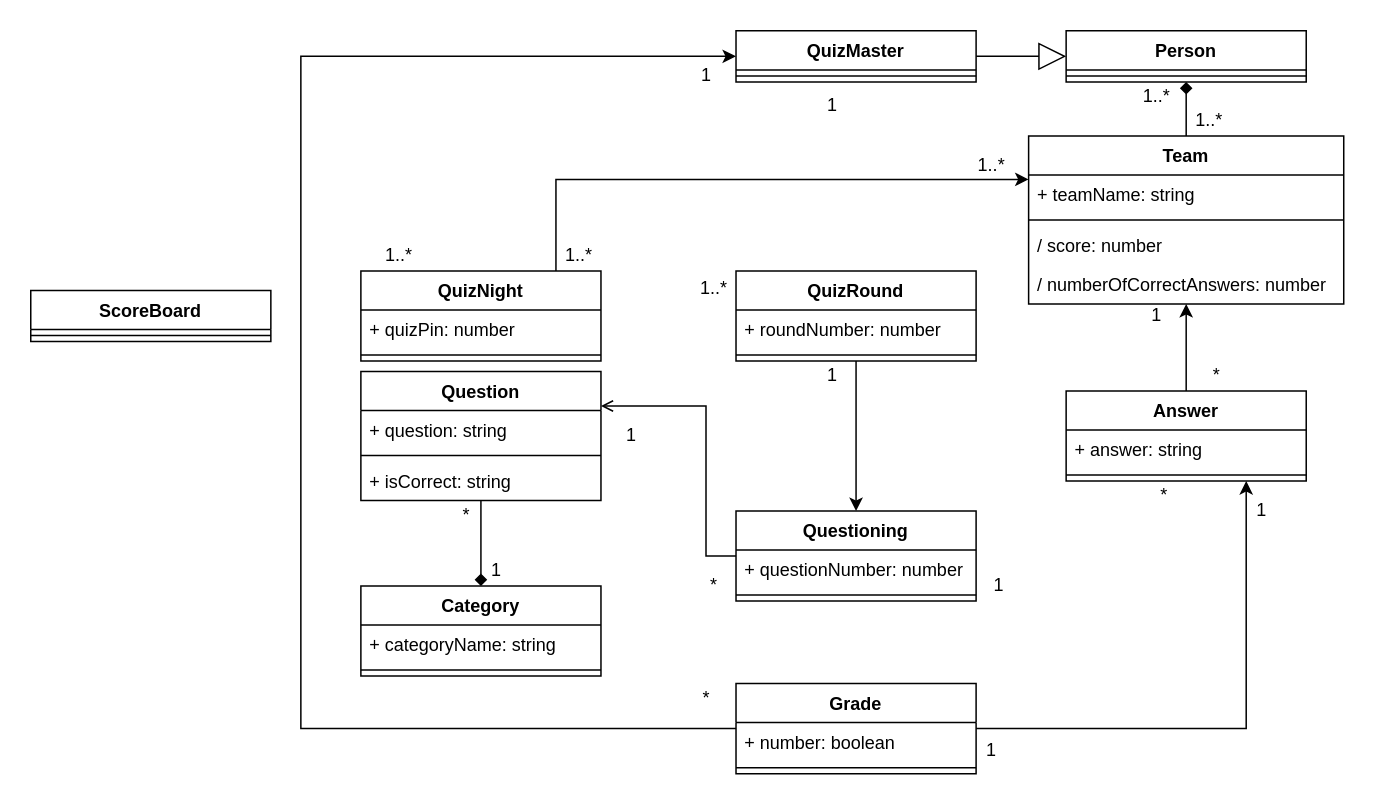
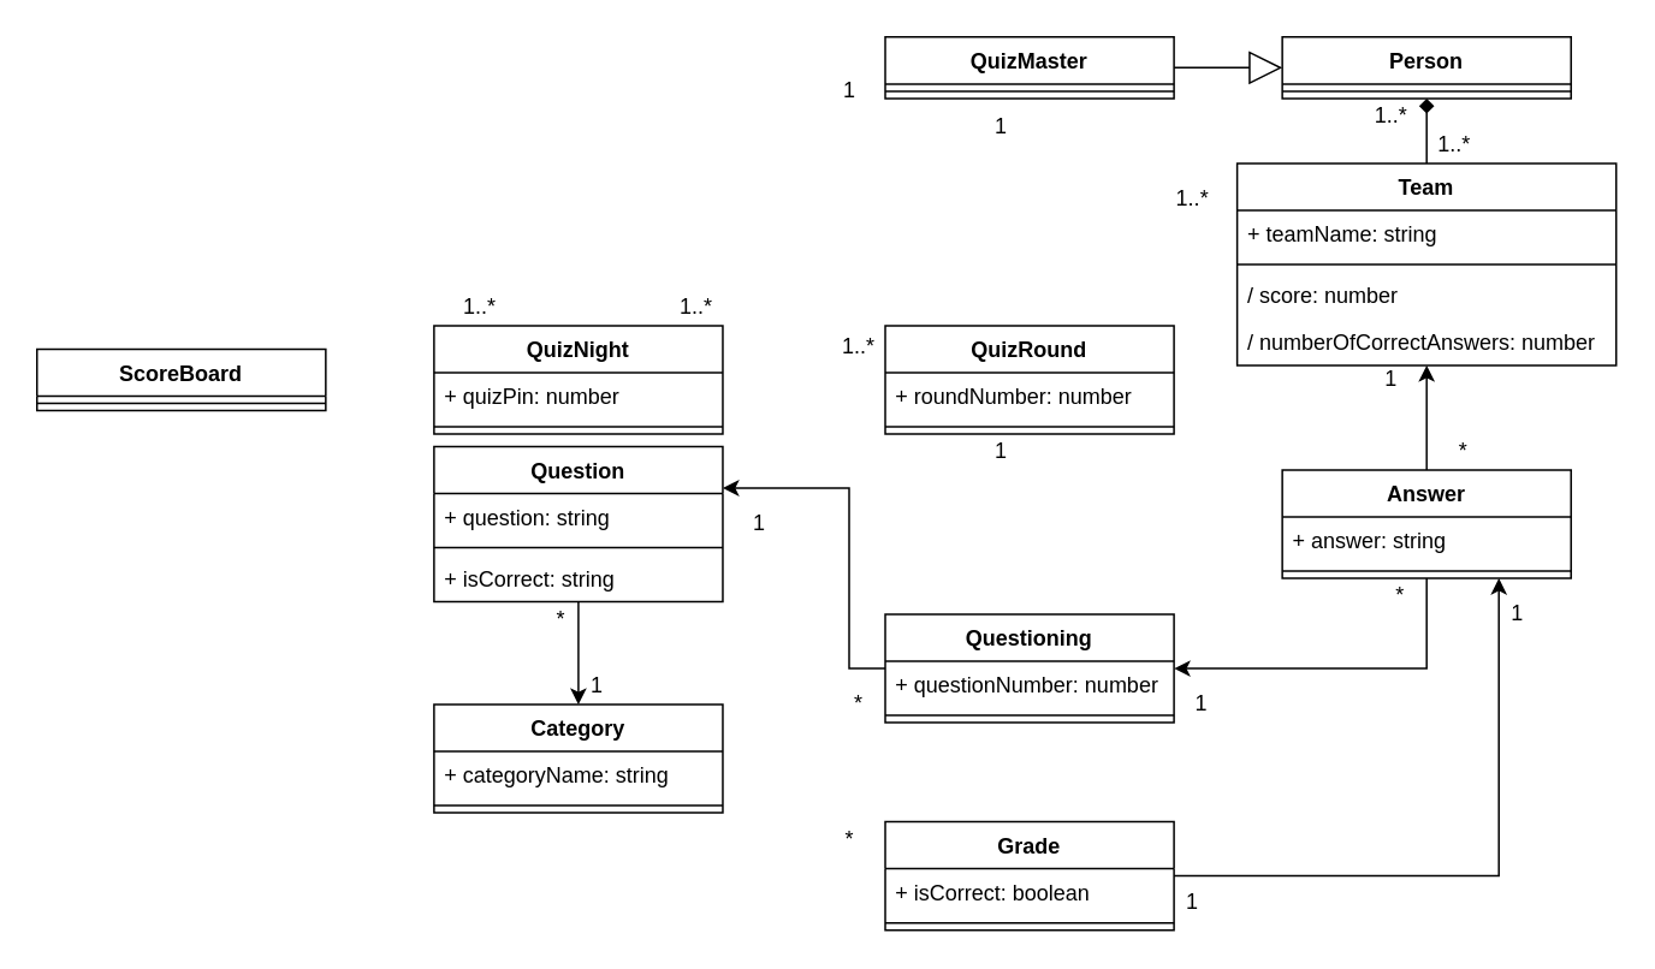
- <mxCell id="4" style="edgeStyle=orthogonalEdgeStyle;rounded=0;orthogonalLoop=1;jettySize=auto;html=1;entryX=0;entryY=0.115;entryDx=0;entryDy=0;entryPerimeter=0;" edge="1" parent="1" source="5" target="31"><mxGeometry relative="1" as="geometry"><Array as="points"><mxPoint x="370" y="119" /></Array></mxGeometry></mxCell>
- <mxCell id="20" style="edgeStyle=orthogonalEdgeStyle;rounded=0;orthogonalLoop=1;jettySize=auto;html=1;" edge="1" parent="1" source="22" target="28"><mxGeometry relative="1" as="geometry"><Array as="points"><mxPoint x="200" y="485" /><mxPoint x="200" y="37" /></Array></mxGeometry></mxCell>
- <mxCell id="16" style="edgeStyle=orthogonalEdgeStyle;rounded=0;orthogonalLoop=1;jettySize=auto;html=1;endArrow=open;" edge="1" parent="1" source="17" target="47"><mxGeometry relative="1" as="geometry"><Array as="points"><mxPoint x="470" y="370" /><mxPoint x="470" y="270" /></Array></mxGeometry></mxCell>
+ <mxCell id="16" style="edgeStyle=orthogonalEdgeStyle;rounded=0;orthogonalLoop=1;jettySize=auto;html=1;" edge="1" parent="1" source="17" target="47"><mxGeometry relative="1" as="geometry"><Array as="points"><mxPoint x="470" y="370" /><mxPoint x="470" y="270" /></Array></mxGeometry></mxCell>
- <mxCell id="8" style="edgeStyle=orthogonalEdgeStyle;rounded=0;orthogonalLoop=1;jettySize=auto;html=1;entryX=0.5;entryY=0;entryDx=0;entryDy=0;" edge="1" parent="1" source="9" target="17"><mxGeometry relative="1" as="geometry" /></mxCell>
+ <mxCell id="12" style="edgeStyle=orthogonalEdgeStyle;rounded=0;orthogonalLoop=1;jettySize=auto;html=1;" edge="1" parent="1" source="13" target="17"><mxGeometry relative="1" as="geometry"><mxPoint x="653.04" y="370.992" as="targetPoint" /><Array as="points"><mxPoint x="790" y="370" /></Array></mxGeometry></mxCell>
- <mxCell id="46" style="edgeStyle=orthogonalEdgeStyle;rounded=0;orthogonalLoop=1;jettySize=auto;html=1;endArrow=diamond;" edge="1" parent="1" source="47" target="51"><mxGeometry relative="1" as="geometry" /></mxCell>
+ <mxCell id="46" style="edgeStyle=orthogonalEdgeStyle;rounded=0;orthogonalLoop=1;jettySize=auto;html=1;" edge="1" parent="1" source="47" target="51"><mxGeometry relative="1" as="geometry" /></mxCell>
- <mxCell id="23" value="+ number: boolean" style="text;strokeColor=none;fillColor=none;align=left;verticalAlign=top;spacingLeft=4;spacingRight=4;overflow=hidden;rotatable=0;points=[[0,0.5],[1,0.5]];portConstraint=eastwest;" vertex="1" parent="22"><mxGeometry y="26" width="160" height="26" as="geometry" /></mxCell>
+ <mxCell id="23" value="+ isCorrect: boolean" style="text;strokeColor=none;fillColor=none;align=left;verticalAlign=top;spacingLeft=4;spacingRight=4;overflow=hidden;rotatable=0;points=[[0,0.5],[1,0.5]];portConstraint=eastwest;" vertex="1" parent="22"><mxGeometry y="26" width="160" height="26" as="geometry" /></mxCell>
